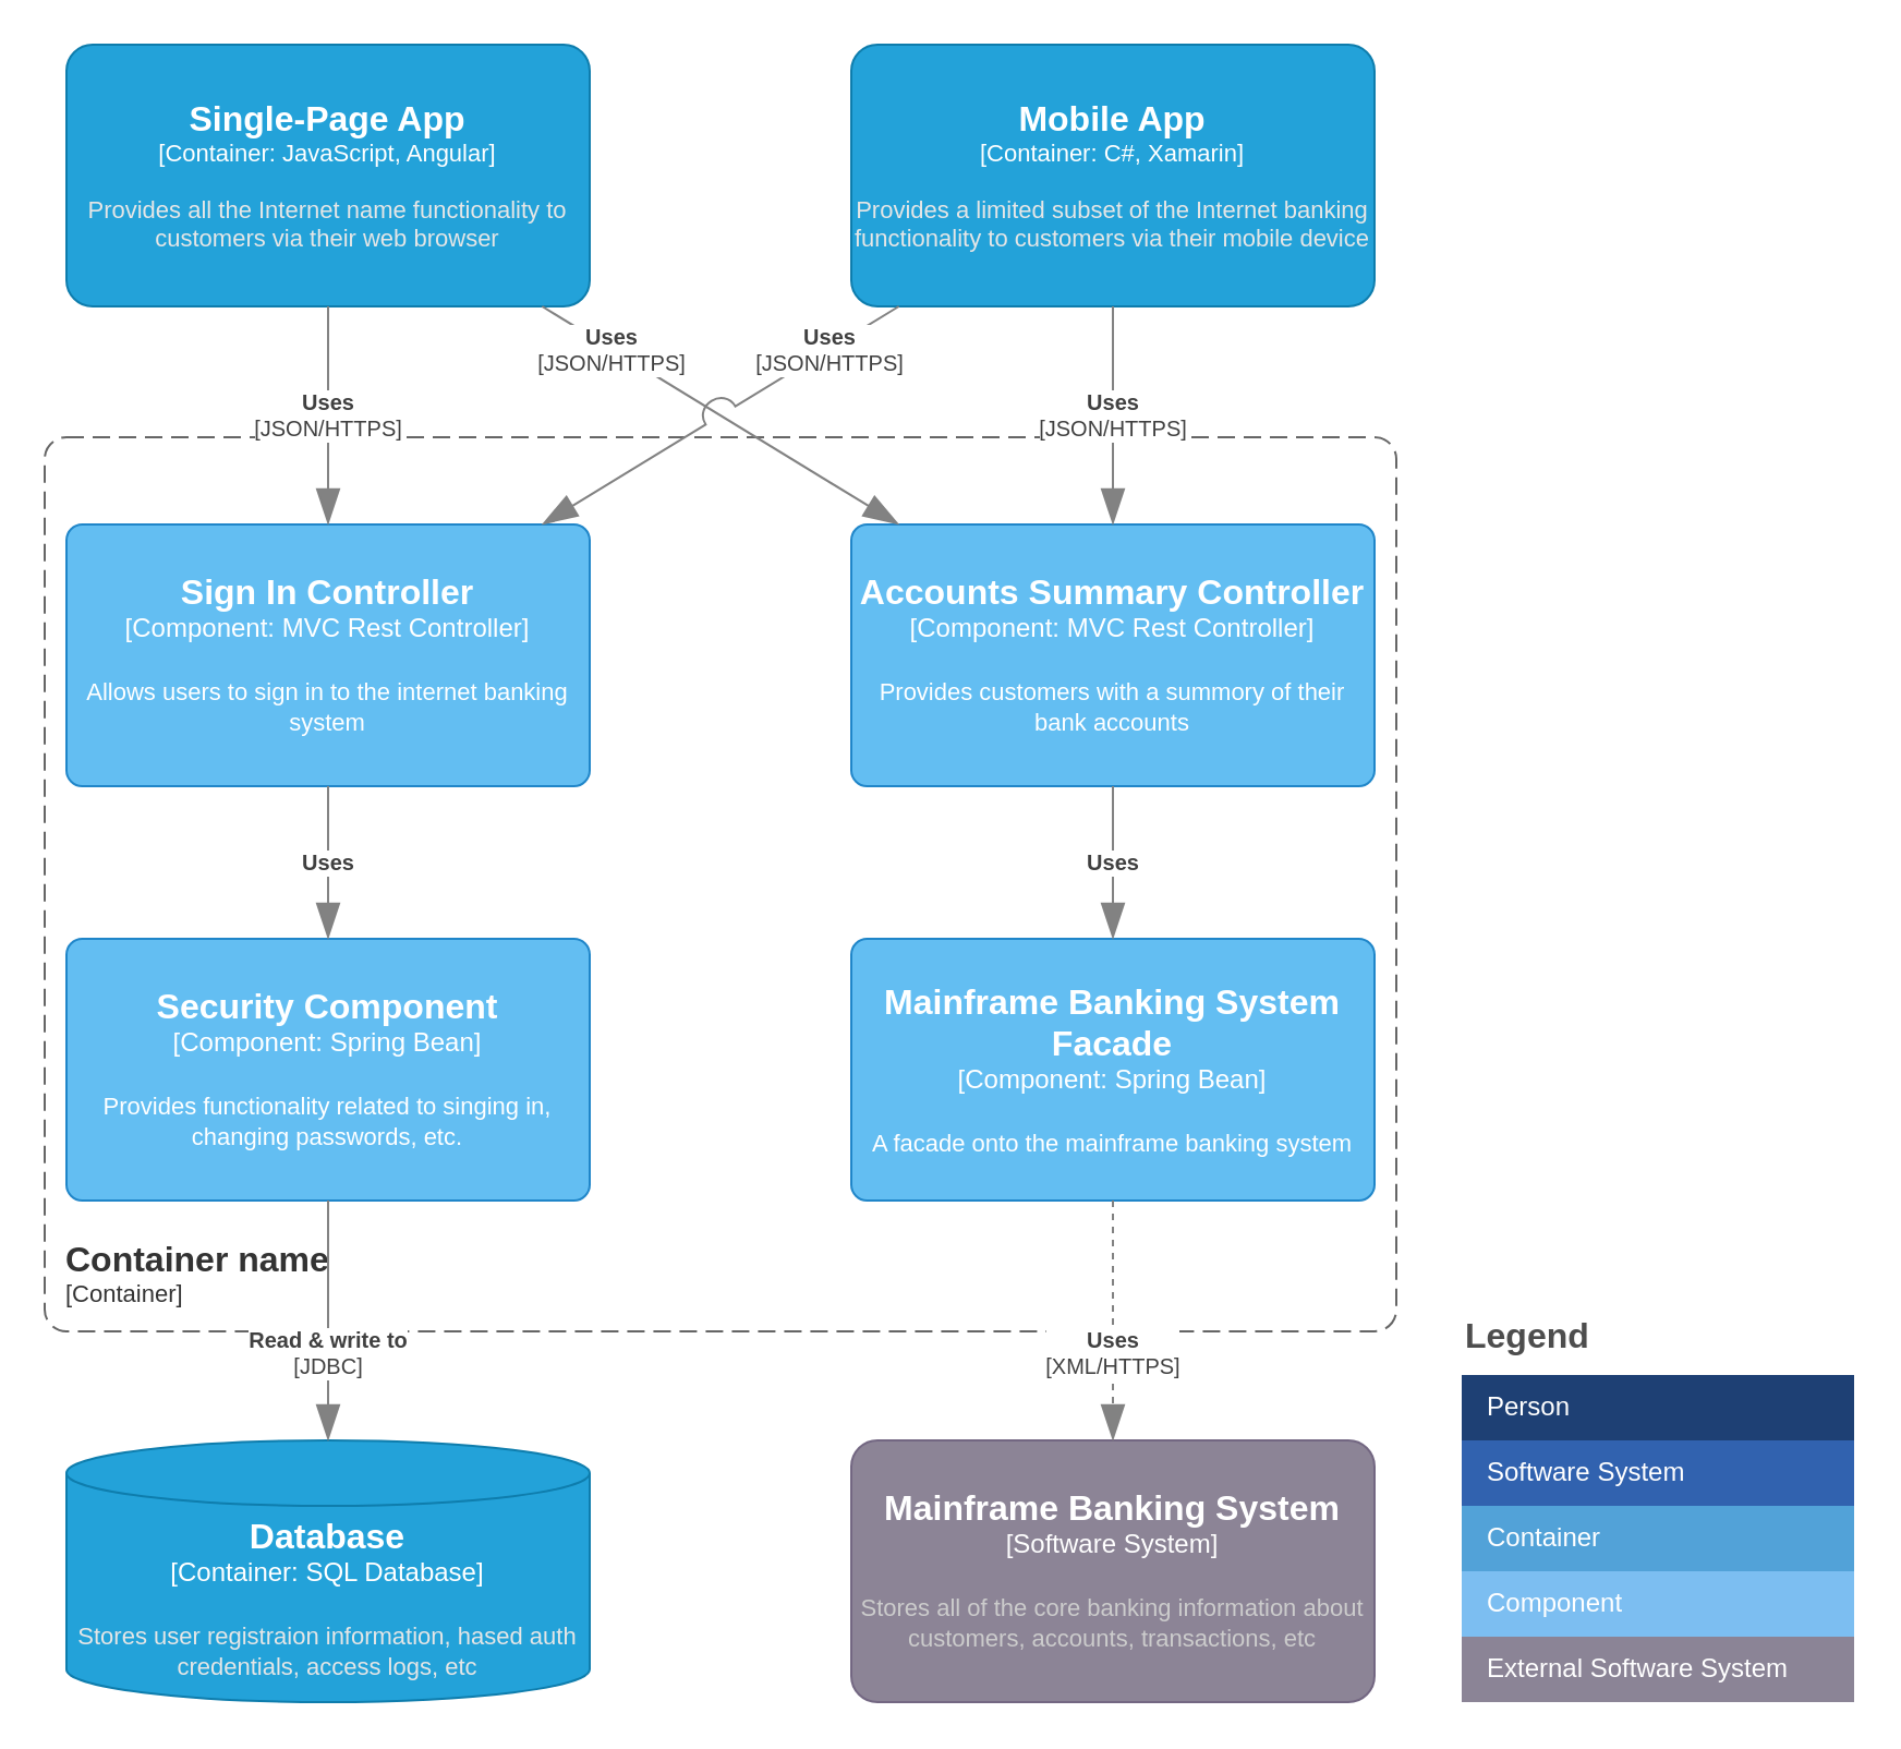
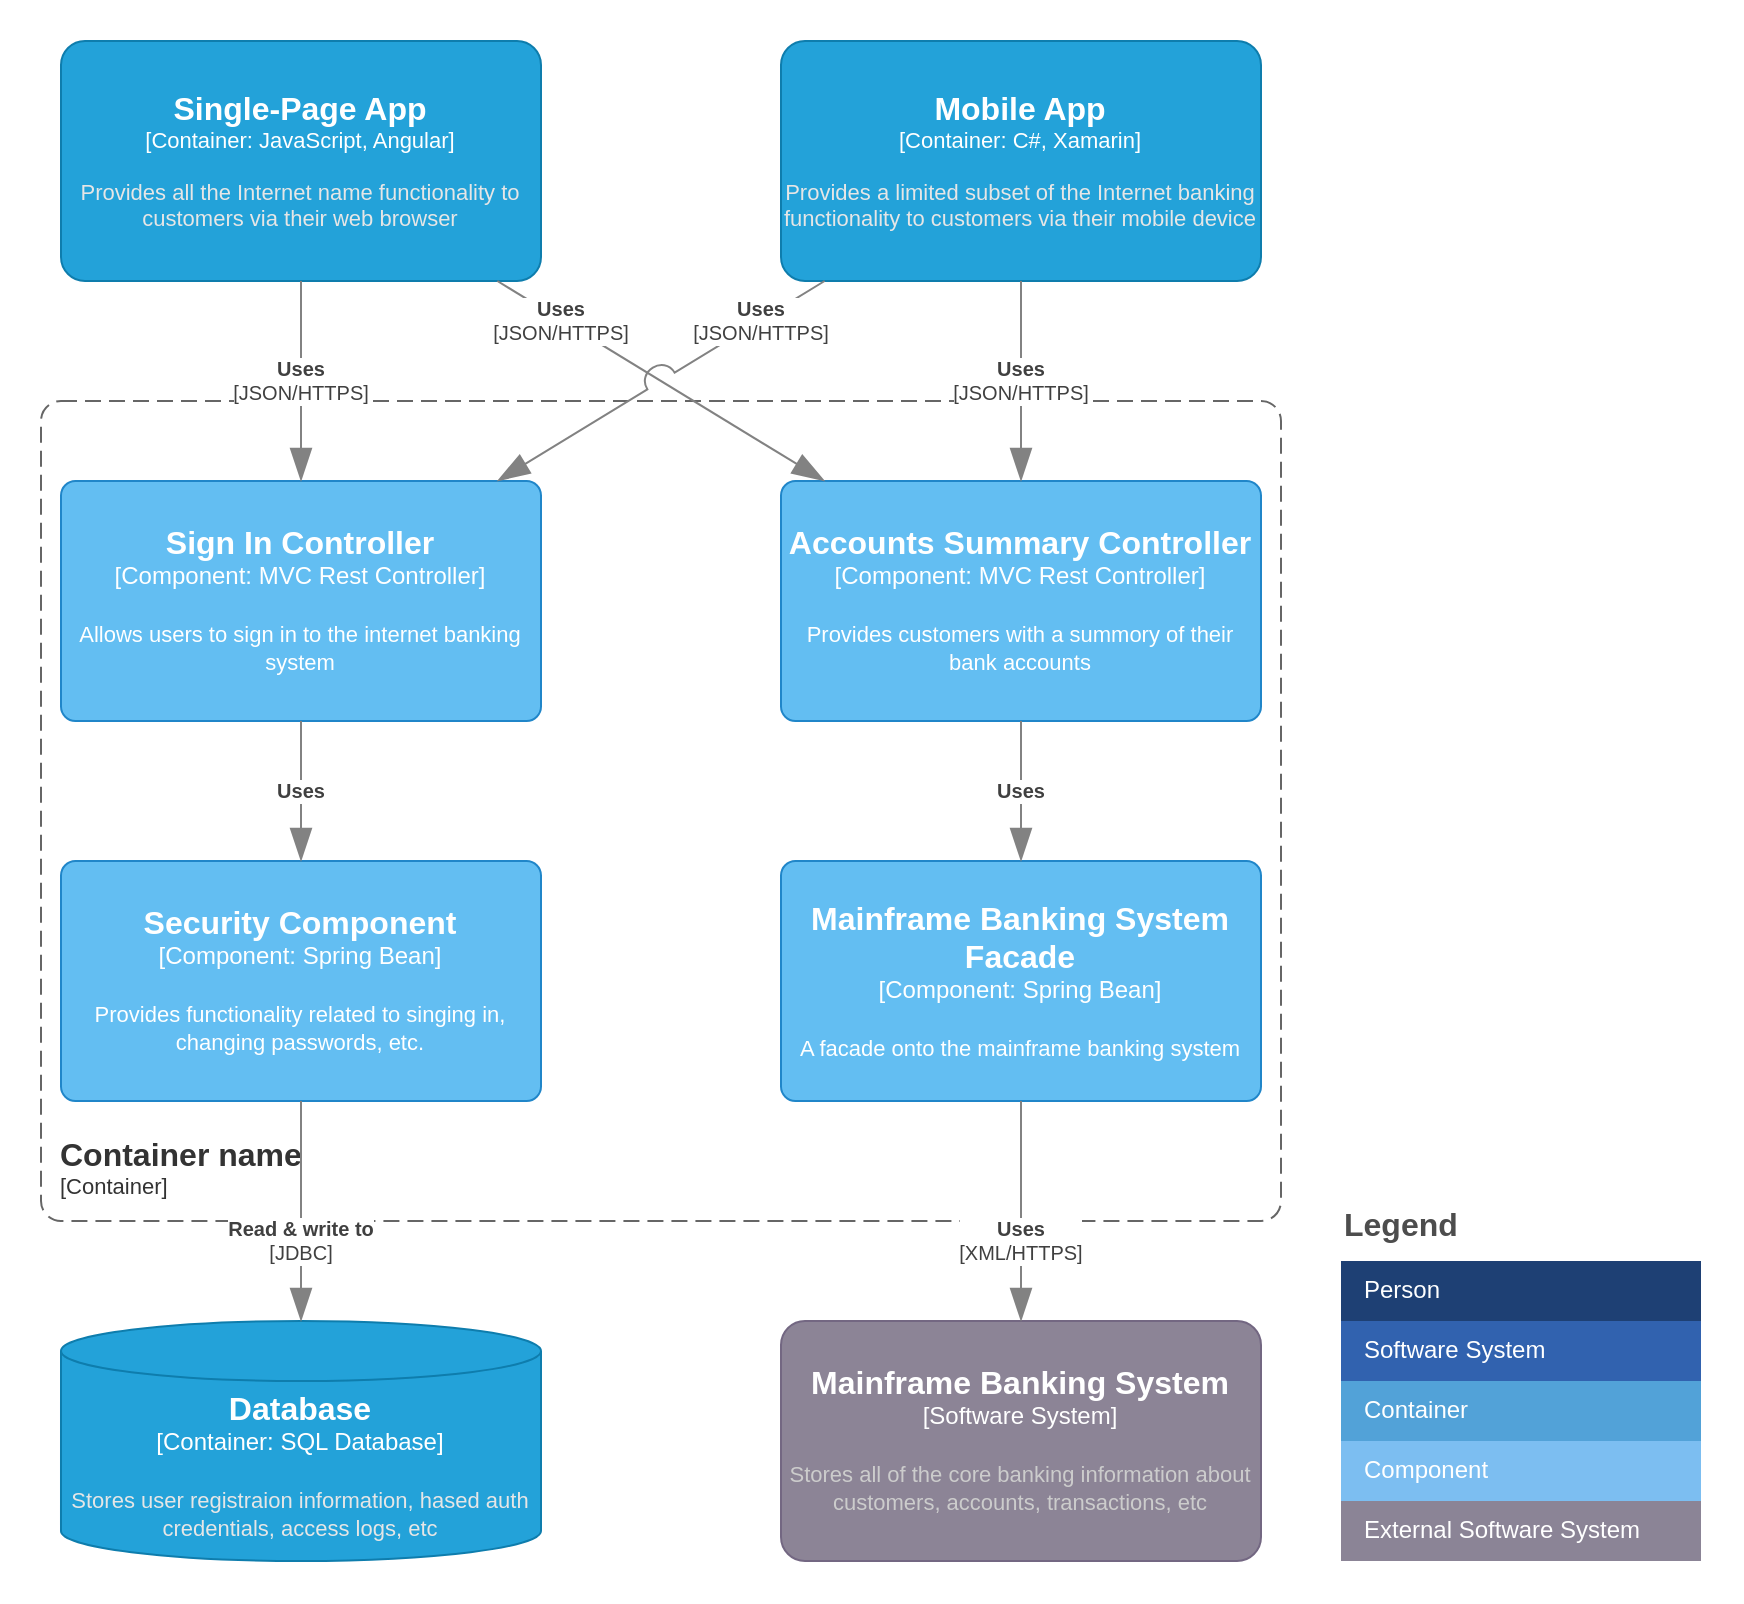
- <mxCell id="25" value="&lt;div style=&quot;text-align: left&quot;&gt;&lt;div style=&quot;text-align: center&quot;&gt;&lt;b&gt;Uses&lt;/b&gt;&lt;/div&gt;&lt;div style=&quot;text-align: center&quot;&gt;[XML/HTTPS]&lt;/div&gt;&lt;/div&gt;" style="endArrow=blockThin;html=1;fontSize=10;fontColor=#404040;strokeWidth=1;endFill=1;strokeColor=#828282;elbow=vertical;metaEdit=1;endSize=14;startSize=14;jumpStyle=arc;jumpSize=16;rounded=0;dashed=1;" edge="1" parent="1" source="17" target="6"><mxGeometry x="0.273" width="240" relative="1" as="geometry"><mxPoint x="520" y="150" as="sourcePoint" /><mxPoint x="520" y="250" as="targetPoint" /><mxPoint as="offset" /></mxGeometry></mxCell>
+ <mxCell id="25" value="&lt;div style=&quot;text-align: left&quot;&gt;&lt;div style=&quot;text-align: center&quot;&gt;&lt;b&gt;Uses&lt;/b&gt;&lt;/div&gt;&lt;div style=&quot;text-align: center&quot;&gt;[XML/HTTPS]&lt;/div&gt;&lt;/div&gt;" style="endArrow=blockThin;html=1;fontSize=10;fontColor=#404040;strokeWidth=1;endFill=1;strokeColor=#828282;elbow=vertical;metaEdit=1;endSize=14;startSize=14;jumpStyle=arc;jumpSize=16;rounded=0;" edge="1" parent="1" source="17" target="6"><mxGeometry x="0.273" width="240" relative="1" as="geometry"><mxPoint x="520" y="150" as="sourcePoint" /><mxPoint x="520" y="250" as="targetPoint" /><mxPoint as="offset" /></mxGeometry></mxCell>
